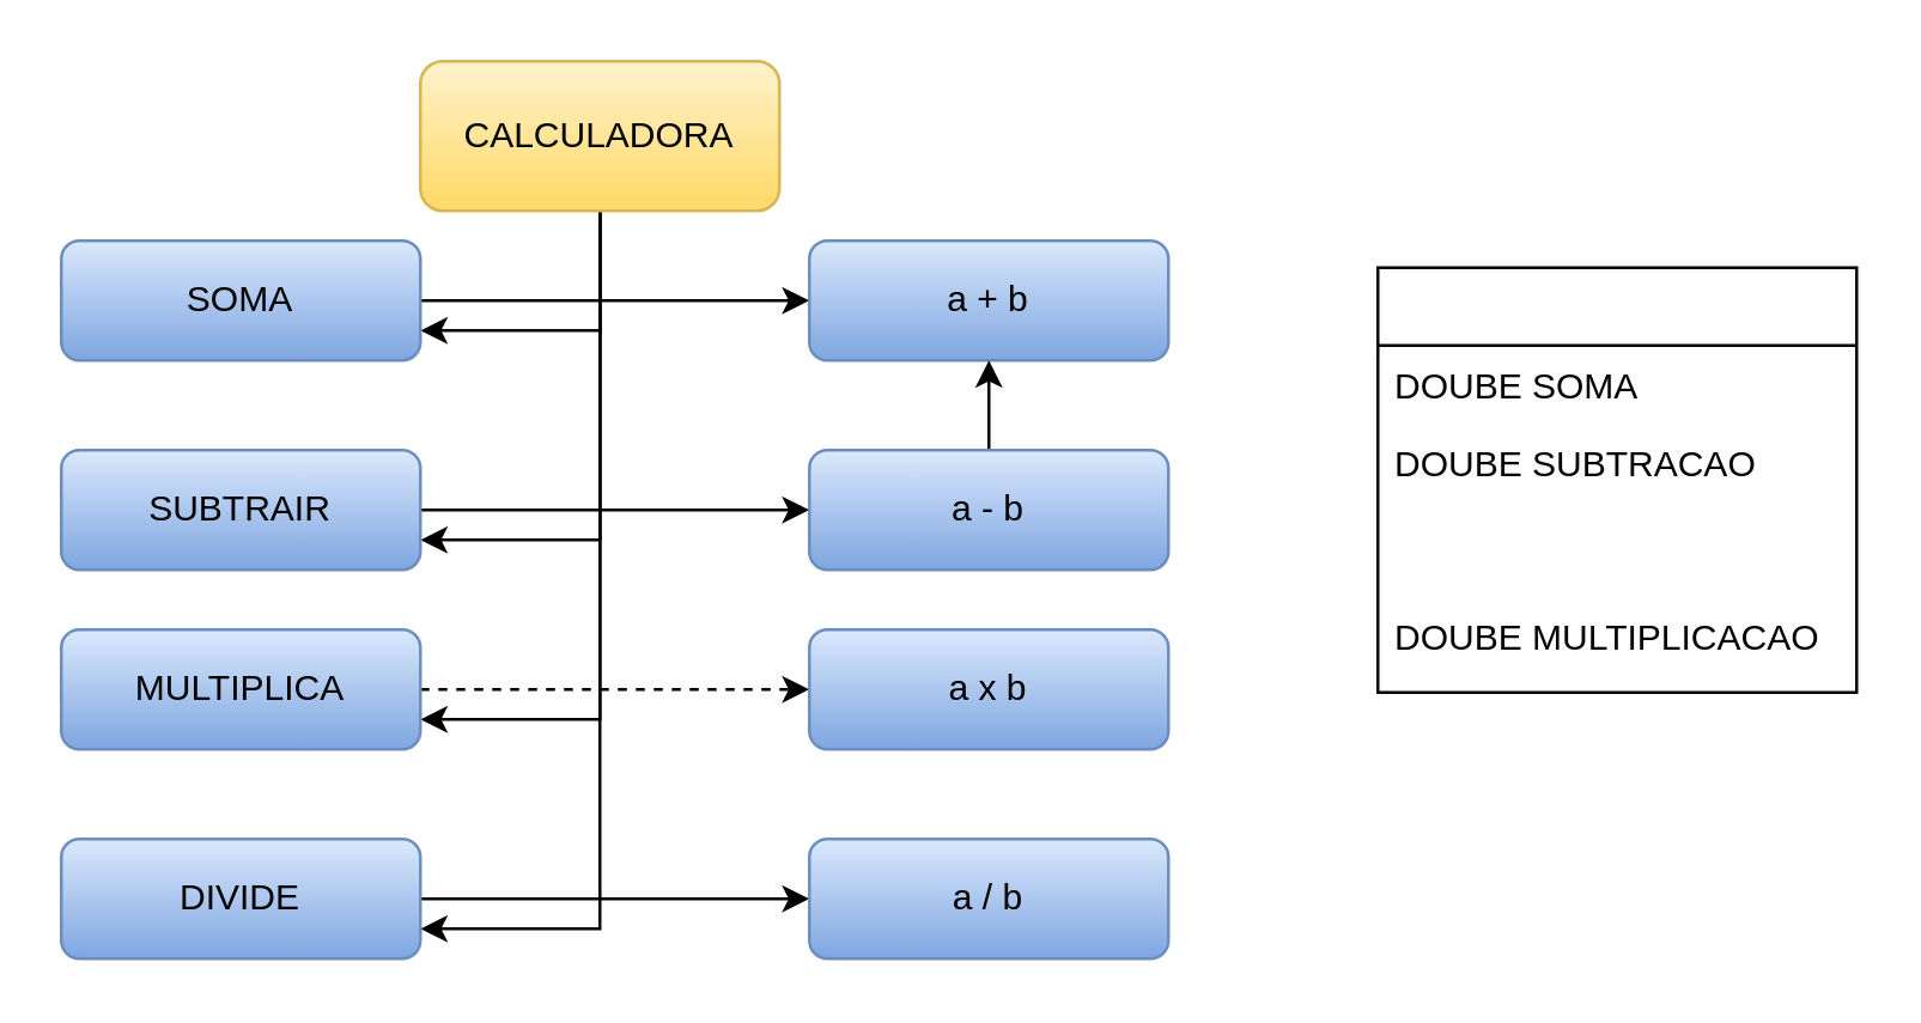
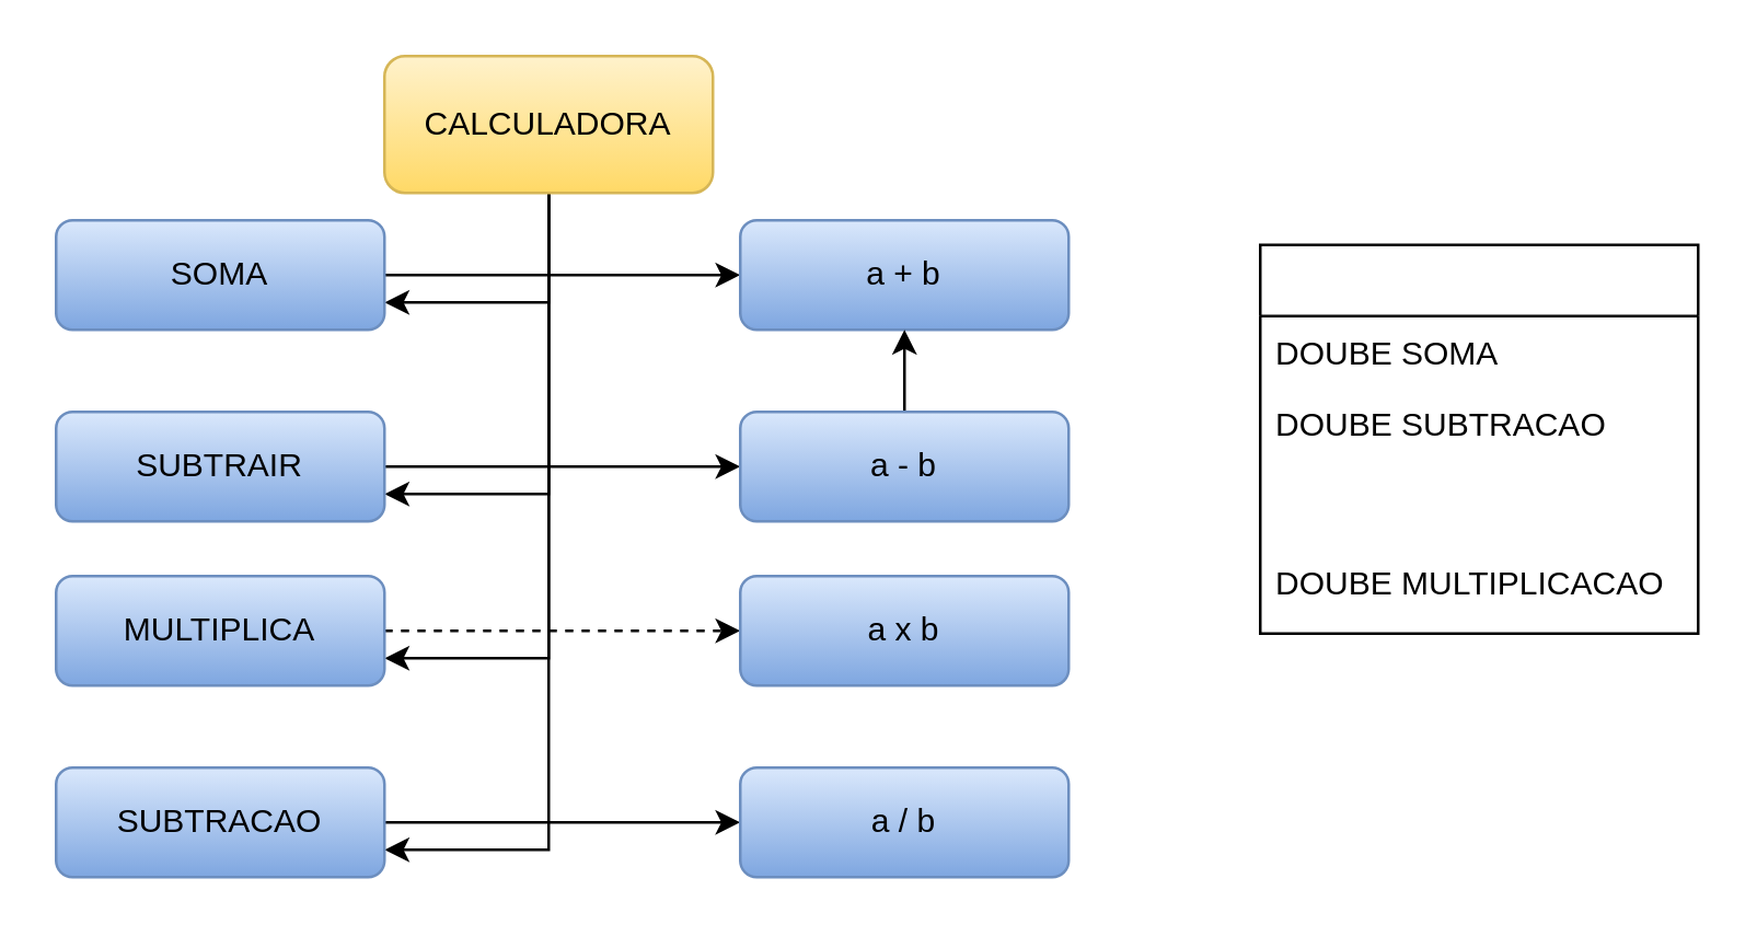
- <mxCell id="12" value="DIVIDE" style="rounded=1;whiteSpace=wrap;html=1;gradientColor=#7ea6e0;fillColor=#dae8fc;strokeColor=#6c8ebf;fontColor=#000000;" parent="1" vertex="1"><mxGeometry x="20" y="280" width="120" height="40" as="geometry" /></mxCell>
+ <mxCell id="12" value="SUBTRACAO" style="rounded=1;whiteSpace=wrap;html=1;gradientColor=#7ea6e0;fillColor=#dae8fc;strokeColor=#6c8ebf;fontColor=#000000;" parent="1" vertex="1"><mxGeometry x="20" y="280" width="120" height="40" as="geometry" /></mxCell>
